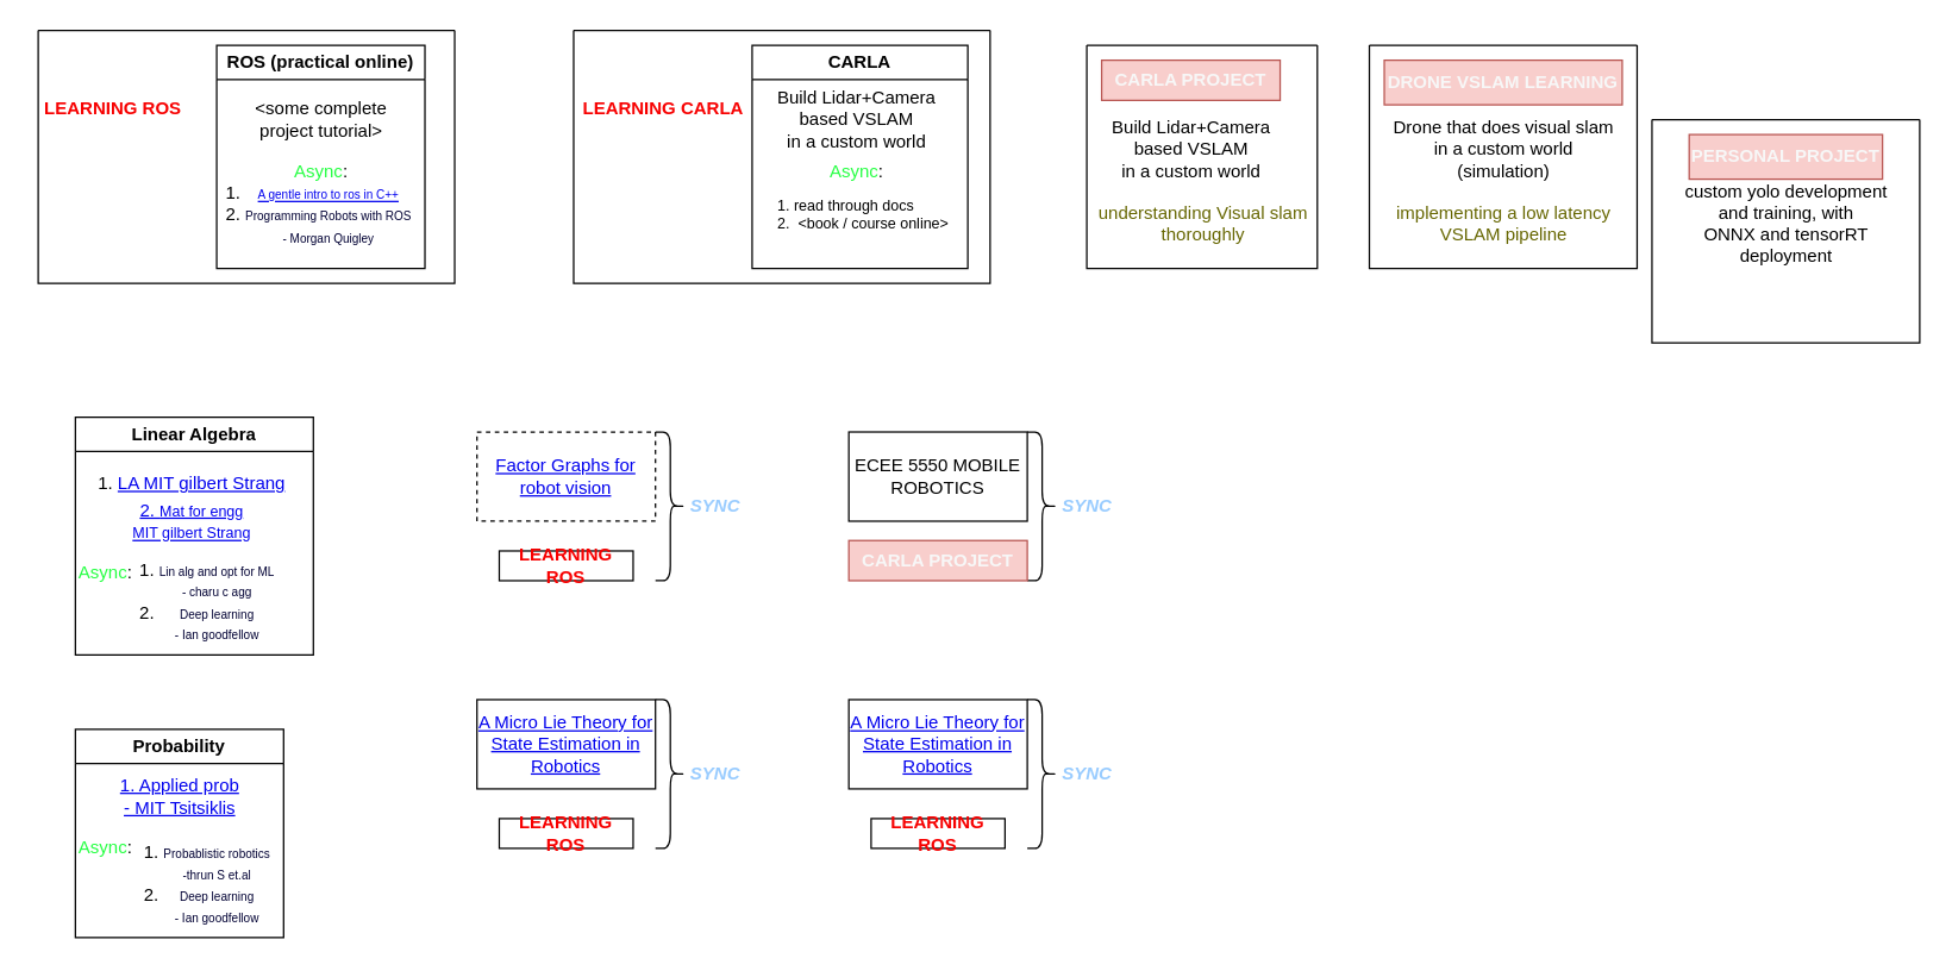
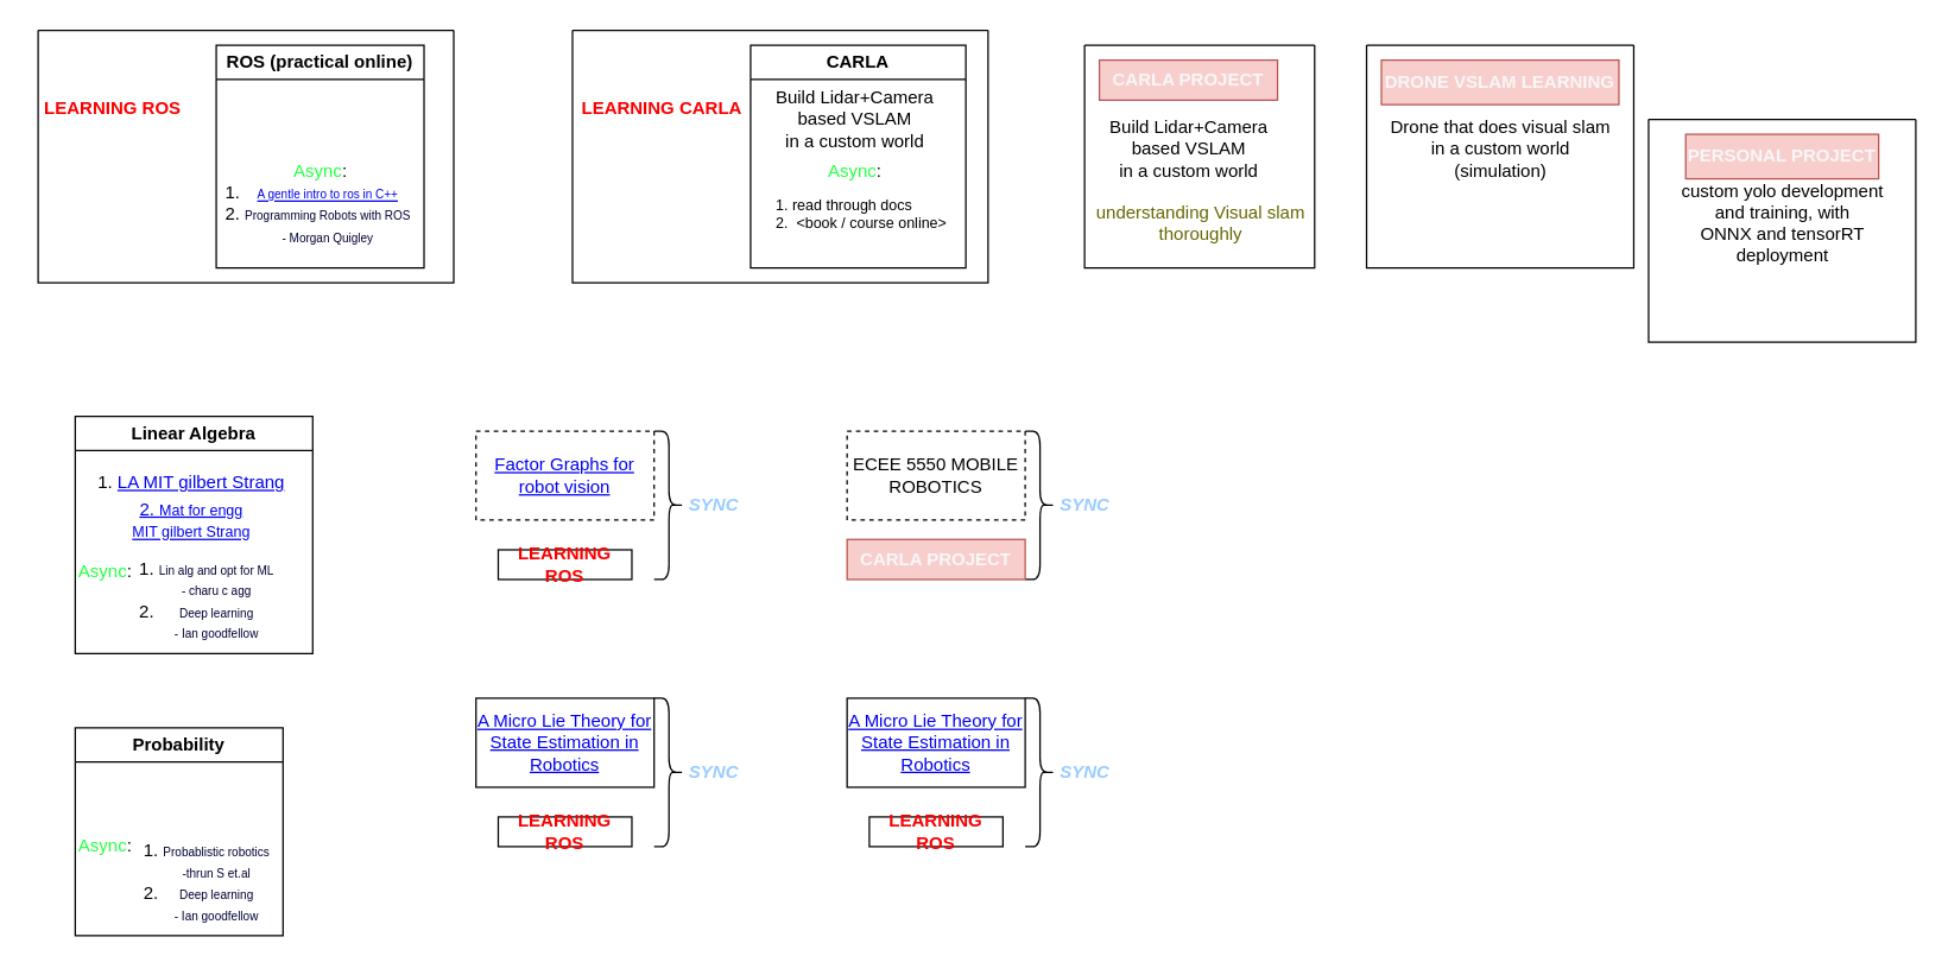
- <mxCell id="16" value="&amp;lt;some complete &lt;br&gt;project tutorial&amp;gt;" style="text;html=1;align=center;verticalAlign=middle;resizable=0;points=[];autosize=1;strokeColor=none;fillColor=none;" vertex="1" parent="14"><mxGeometry x="10" y="30" width="120" height="40" as="geometry" /></mxCell>
- <mxCell id="37" value="&lt;font color=&quot;#666600&quot;&gt;implementing a low latency&lt;br&gt;VSLAM pipeline&lt;br&gt;&lt;/font&gt;" style="text;html=1;align=center;verticalAlign=middle;resizable=0;points=[];autosize=1;strokeColor=none;fillColor=none;" vertex="1" parent="34"><mxGeometry x="5" y="100" width="170" height="40" as="geometry" /></mxCell>
- <mxCell id="38" value="ECEE 5550 MOBILE ROBOTICS" style="rounded=0;whiteSpace=wrap;html=1;" vertex="1" parent="1"><mxGeometry x="570" y="290" width="120" height="60" as="geometry" /></mxCell>
+ <mxCell id="38" value="ECEE 5550 MOBILE ROBOTICS" style="rounded=0;whiteSpace=wrap;html=1;dashed=1;" vertex="1" parent="1"><mxGeometry x="570" y="290" width="120" height="60" as="geometry" /></mxCell>
- <mxCell id="3" value="&lt;a href=&quot;https://ocw.mit.edu/courses/6-041-probabilistic-systems-analysis-and-applied-probability-fall-2010/video_galleries/video-lectures/&quot;&gt;1. Applied prob&lt;br&gt;- MIT Tsitsiklis&lt;/a&gt;" style="text;html=1;align=center;verticalAlign=middle;resizable=0;points=[];autosize=1;strokeColor=none;fillColor=none;" vertex="1" parent="2"><mxGeometry x="15" y="25" width="110" height="40" as="geometry" /></mxCell>
